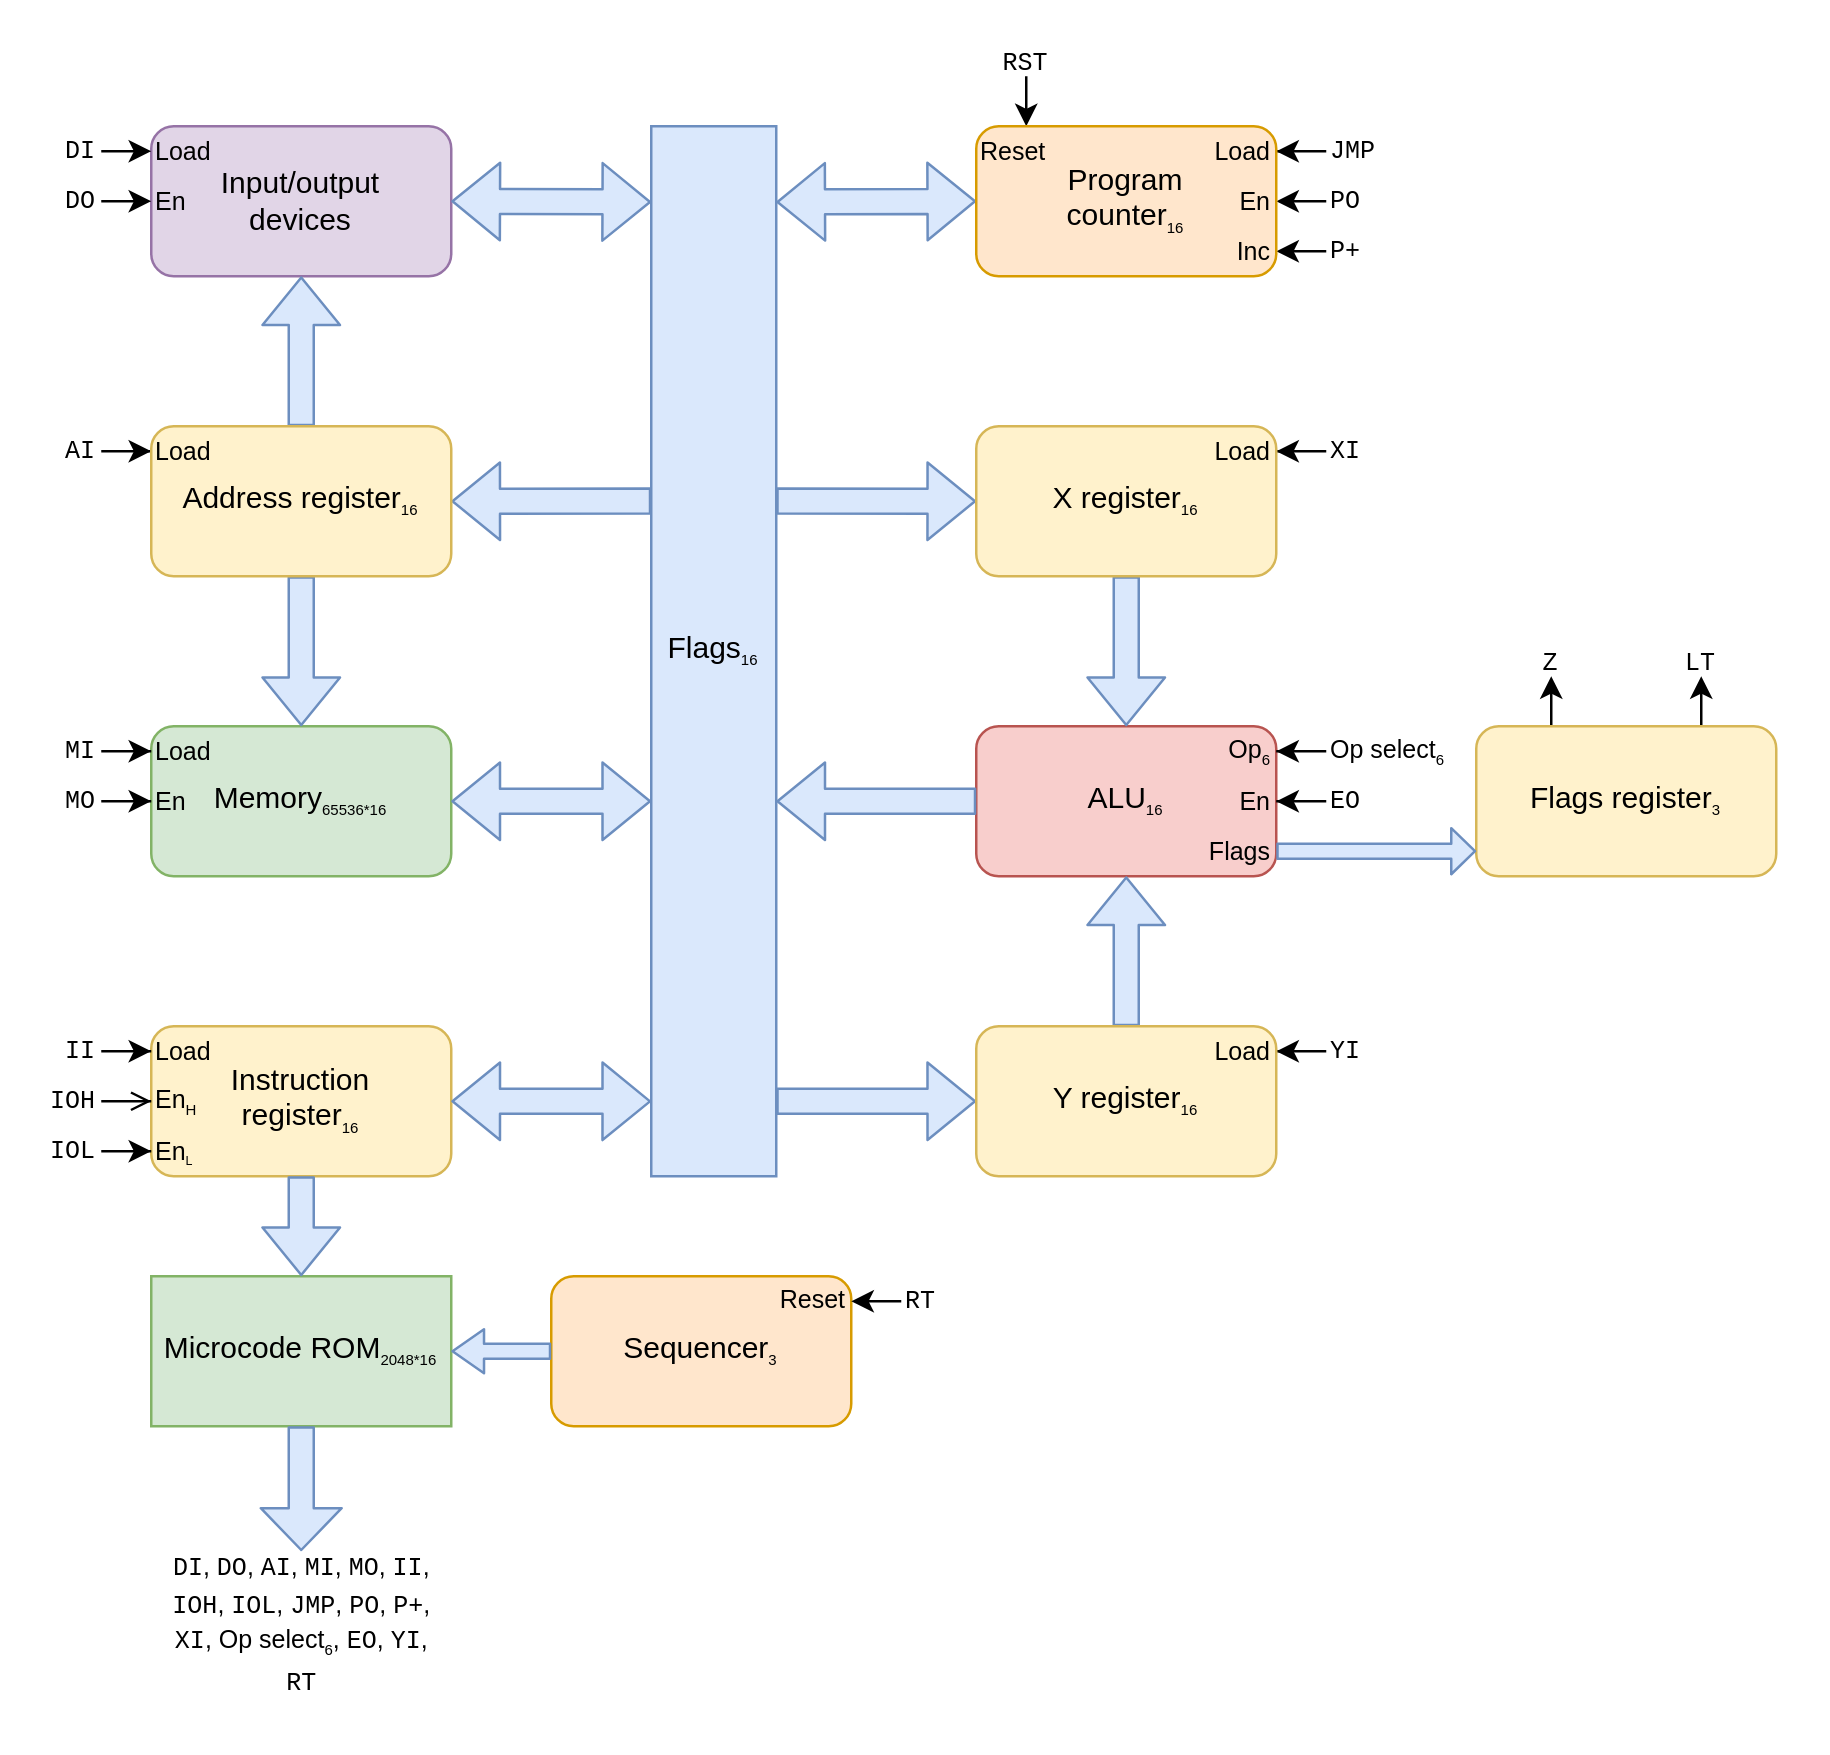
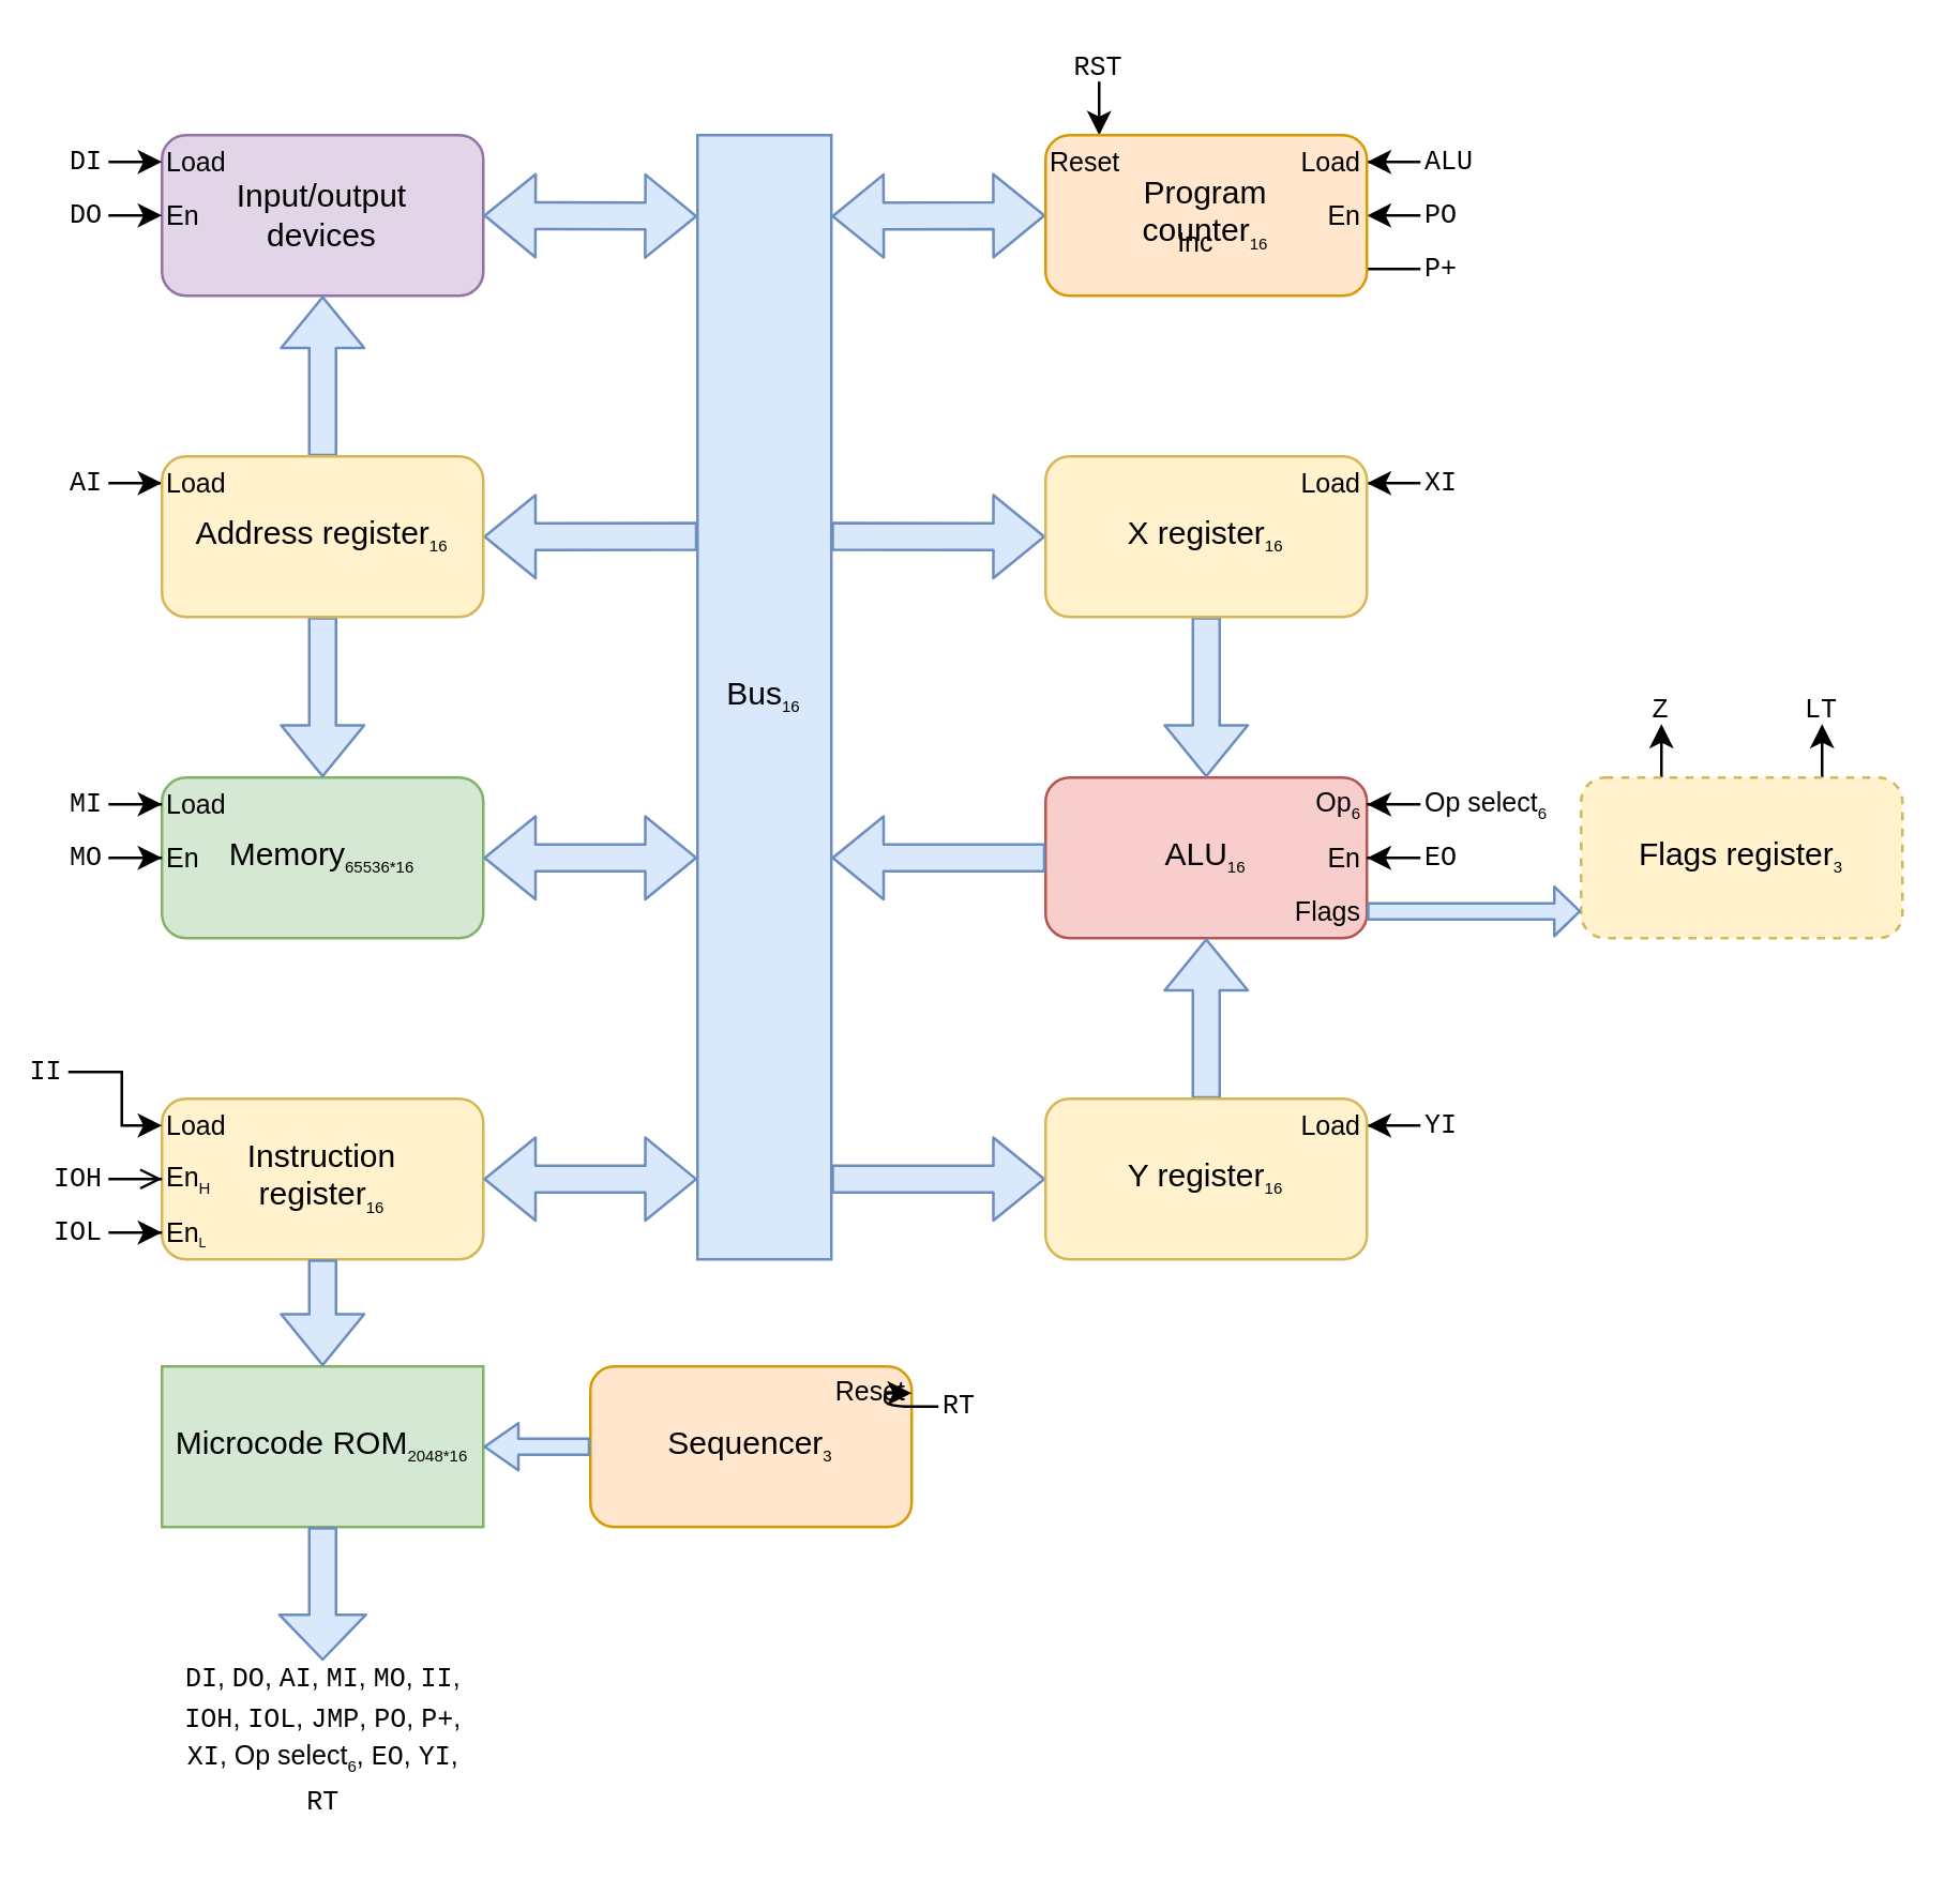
- <mxCell id="42" value="&lt;span style=&quot;font-size: 10px&quot;&gt;JMP&lt;/span&gt;" style="text;html=1;strokeColor=none;fillColor=none;align=left;verticalAlign=middle;whiteSpace=wrap;rounded=0;fontFamily=Courier New;" parent="1" vertex="1"><mxGeometry x="530" y="50" width="20" height="20" as="geometry" /></mxCell>
+ <mxCell id="42" value="&lt;span style=&quot;font-size: 10px&quot;&gt;ALU&lt;/span&gt;" style="text;html=1;strokeColor=none;fillColor=none;align=left;verticalAlign=middle;whiteSpace=wrap;rounded=0;fontFamily=Courier New;" parent="1" vertex="1"><mxGeometry x="530" y="50" width="20" height="20" as="geometry" /></mxCell>
- <mxCell id="84" value="&lt;font style=&quot;font-size: 10px&quot;&gt;Inc&lt;/font&gt;" style="text;html=1;strokeColor=none;fillColor=none;align=right;verticalAlign=middle;whiteSpace=wrap;rounded=0;" parent="1" vertex="1"><mxGeometry x="470" y="90" width="40" height="20" as="geometry" /></mxCell>
+ <mxCell id="84" value="&lt;font style=&quot;font-size: 10px&quot;&gt;Inc&lt;/font&gt;" style="text;html=1;strokeColor=none;fillColor=none;align=right;verticalAlign=middle;whiteSpace=wrap;rounded=0;" parent="1" vertex="1"><mxGeometry x="415" y="80" width="40" height="20" as="geometry" /></mxCell>
- <mxCell id="60" value="Flags&lt;sub&gt;&lt;font style=&quot;font-size: 6px&quot;&gt;16&lt;/font&gt;&lt;/sub&gt;" style="rounded=0;whiteSpace=wrap;html=1;fillColor=#dae8fc;fontSize=12;align=center;strokeColor=#6c8ebf;" parent="1" vertex="1"><mxGeometry x="260" y="50" width="50" height="420" as="geometry" /></mxCell>
+ <mxCell id="60" value="Bus&lt;sub&gt;&lt;font style=&quot;font-size: 6px&quot;&gt;16&lt;/font&gt;&lt;/sub&gt;" style="rounded=0;whiteSpace=wrap;html=1;fillColor=#dae8fc;fontSize=12;align=center;strokeColor=#6c8ebf;" parent="1" vertex="1"><mxGeometry x="260" y="50" width="50" height="420" as="geometry" /></mxCell>
- <mxCell id="37" value="Flags register&lt;sub&gt;&lt;font style=&quot;font-size: 6px&quot;&gt;3&lt;/font&gt;&lt;/sub&gt;" style="rounded=1;whiteSpace=wrap;html=1;fillColor=#fff2cc;strokeColor=#d6b656;" parent="1" vertex="1"><mxGeometry x="590" y="290" width="120" height="60" as="geometry" /></mxCell>
+ <mxCell id="37" value="Flags register&lt;sub&gt;&lt;font style=&quot;font-size: 6px&quot;&gt;3&lt;/font&gt;&lt;/sub&gt;" style="rounded=1;whiteSpace=wrap;html=1;fillColor=#fff2cc;strokeColor=#d6b656;dashed=1;" parent="1" vertex="1"><mxGeometry x="590" y="290" width="120" height="60" as="geometry" /></mxCell>
- <mxCell id="27" value="&lt;font style=&quot;font-size: 10px&quot;&gt;II&lt;/font&gt;" style="text;html=1;strokeColor=none;fillColor=none;align=right;verticalAlign=middle;whiteSpace=wrap;rounded=0;fontFamily=Courier New;" parent="1" vertex="1"><mxGeometry x="20" y="410" width="20" height="20" as="geometry" /></mxCell>
+ <mxCell id="27" value="&lt;font style=&quot;font-size: 10px&quot;&gt;II&lt;/font&gt;" style="text;html=1;strokeColor=none;fillColor=none;align=right;verticalAlign=middle;whiteSpace=wrap;rounded=0;fontFamily=Courier New;" parent="1" vertex="1"><mxGeometry x="5" y="390" width="20" height="20" as="geometry" /></mxCell>
- <mxCell id="74" value="&lt;font style=&quot;font-size: 10px&quot;&gt;RT&lt;/font&gt;" style="text;html=1;strokeColor=none;fillColor=none;align=left;verticalAlign=middle;whiteSpace=wrap;rounded=0;fontFamily=Courier New;fontSize=12;" parent="1" vertex="1"><mxGeometry x="360" y="510" width="40" height="20" as="geometry" /></mxCell>
+ <mxCell id="74" value="&lt;font style=&quot;font-size: 10px&quot;&gt;RT&lt;/font&gt;" style="text;html=1;strokeColor=none;fillColor=none;align=left;verticalAlign=middle;whiteSpace=wrap;rounded=0;fontFamily=Courier New;fontSize=12;" parent="1" vertex="1"><mxGeometry x="350" y="515" width="40" height="20" as="geometry" /></mxCell>
